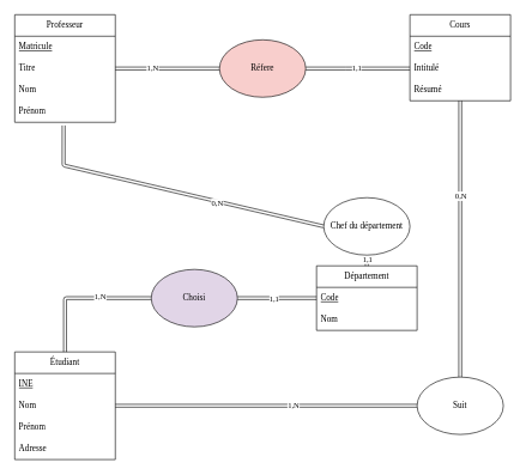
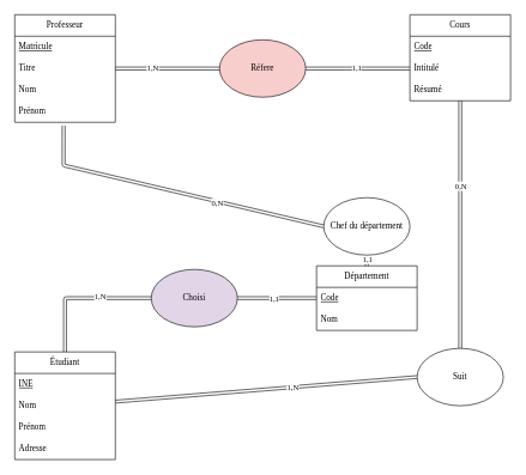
- <mxCell id="36" value="Suit" style="ellipse;whiteSpace=wrap;html=1;fontFamily=FiraCode Nerd Font Propo;" parent="1" vertex="1"><mxGeometry x="580" y="525" width="120" height="80" as="geometry" /></mxCell>
+ <mxCell id="36" value="Suit" style="ellipse;whiteSpace=wrap;html=1;fontFamily=FiraCode Nerd Font Propo;" parent="1" vertex="1"><mxGeometry x="580" y="485" width="120" height="80" as="geometry" /></mxCell>
